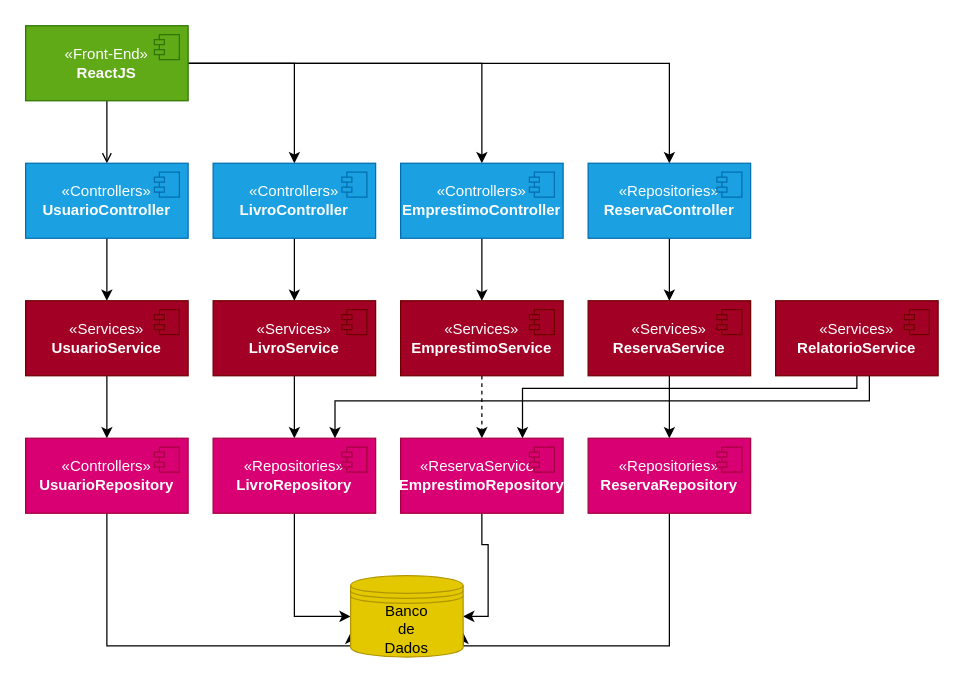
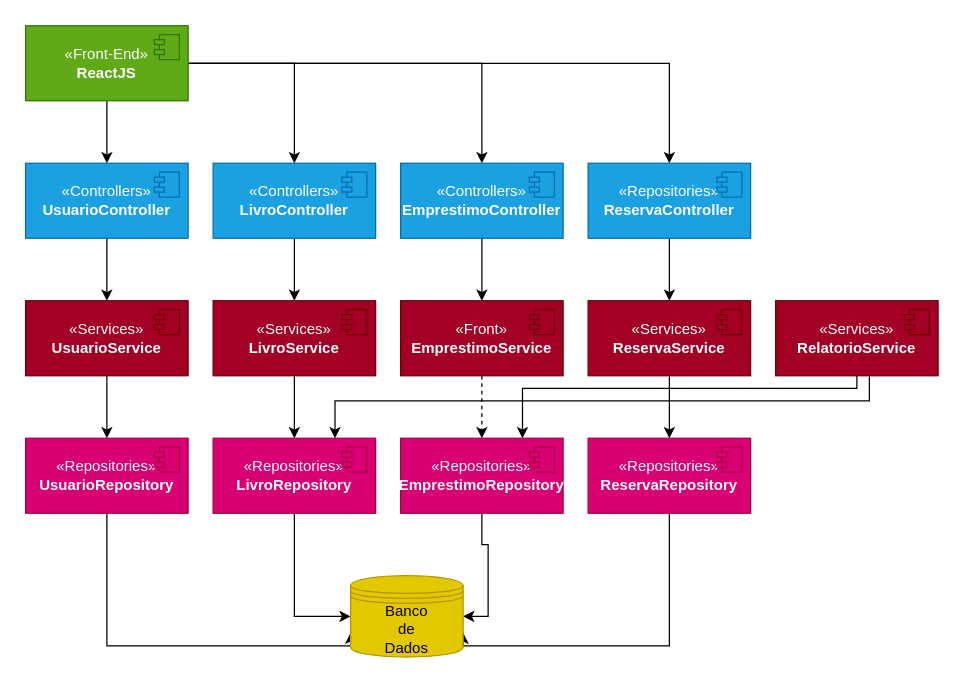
- <mxCell id="2" style="edgeStyle=orthogonalEdgeStyle;rounded=0;orthogonalLoop=1;jettySize=auto;html=1;entryX=0.5;entryY=0;entryDx=0;entryDy=0;endArrow=open;" edge="1" parent="1" source="6" target="9"><mxGeometry relative="1" as="geometry" /></mxCell>
+ <mxCell id="2" style="edgeStyle=orthogonalEdgeStyle;rounded=0;orthogonalLoop=1;jettySize=auto;html=1;entryX=0.5;entryY=0;entryDx=0;entryDy=0;" edge="1" parent="1" source="6" target="9"><mxGeometry relative="1" as="geometry" /></mxCell>
- <mxCell id="27" value="«Services»&lt;br&gt;&lt;b&gt;EmprestimoService&lt;/b&gt;" style="html=1;dropTarget=0;whiteSpace=wrap;fillColor=#a20025;fontColor=#ffffff;strokeColor=#6F0000;" vertex="1" parent="1"><mxGeometry x="320" y="240" width="130" height="60" as="geometry" /></mxCell>
+ <mxCell id="27" value="«Front»&lt;br&gt;&lt;b&gt;EmprestimoService&lt;/b&gt;" style="html=1;dropTarget=0;whiteSpace=wrap;fillColor=#a20025;fontColor=#ffffff;strokeColor=#6F0000;" vertex="1" parent="1"><mxGeometry x="320" y="240" width="130" height="60" as="geometry" /></mxCell>
- <mxCell id="33" value="«Controllers»&lt;br&gt;&lt;b&gt;UsuarioRepository&lt;/b&gt;" style="html=1;dropTarget=0;whiteSpace=wrap;fillColor=#d80073;fontColor=#ffffff;strokeColor=#A50040;" vertex="1" parent="1"><mxGeometry x="20" y="350" width="130" height="60" as="geometry" /></mxCell>
+ <mxCell id="33" value="«Repositories»&lt;br&gt;&lt;b&gt;UsuarioRepository&lt;/b&gt;" style="html=1;dropTarget=0;whiteSpace=wrap;fillColor=#d80073;fontColor=#ffffff;strokeColor=#A50040;" vertex="1" parent="1"><mxGeometry x="20" y="350" width="130" height="60" as="geometry" /></mxCell>
- <mxCell id="39" value="«ReservaService»&lt;br&gt;&lt;b&gt;EmprestimoRepository&lt;/b&gt;" style="html=1;dropTarget=0;whiteSpace=wrap;fillColor=#d80073;fontColor=#ffffff;strokeColor=#A50040;" vertex="1" parent="1"><mxGeometry x="320" y="350" width="130" height="60" as="geometry" /></mxCell>
+ <mxCell id="39" value="«Repositories»&lt;br&gt;&lt;b&gt;EmprestimoRepository&lt;/b&gt;" style="html=1;dropTarget=0;whiteSpace=wrap;fillColor=#d80073;fontColor=#ffffff;strokeColor=#A50040;" vertex="1" parent="1"><mxGeometry x="320" y="350" width="130" height="60" as="geometry" /></mxCell>
